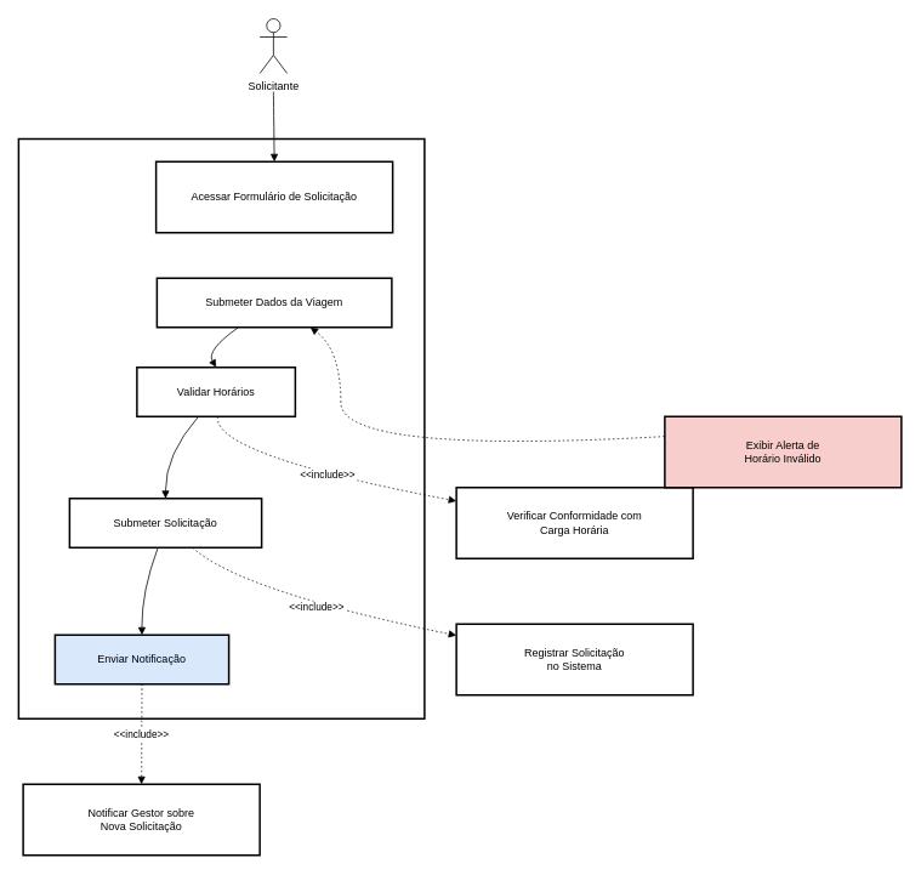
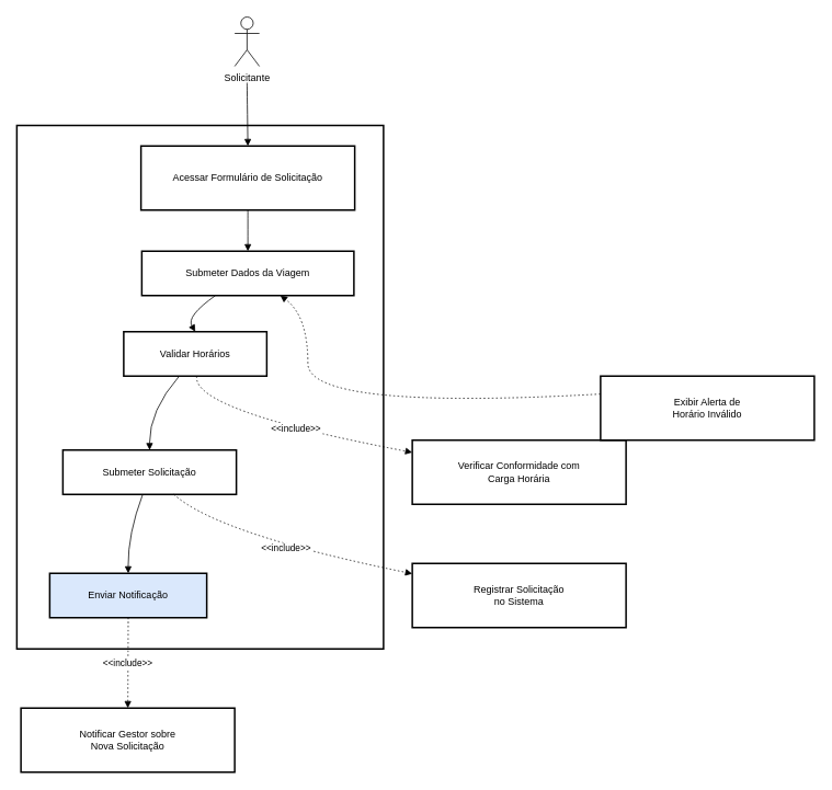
+ <mxCell id="13" value="" style="curved=1;startArrow=none;endArrow=block;exitX=0.5;exitY=1;entryX=0.5;entryY=-0.01;rounded=0;" edge="1" parent="1" source="3" target="4"><mxGeometry relative="1" as="geometry"><Array as="points" /></mxGeometry></mxCell>
- <mxCell id="11" value="Exibir Alerta de&#10;Horário Inválido" style="whiteSpace=wrap;strokeWidth=2;fillColor=#f8cecc;" vertex="1" parent="1"><mxGeometry x="730" y="457" width="260" height="78" as="geometry" /></mxCell>
+ <mxCell id="11" value="Exibir Alerta de&#10;Horário Inválido" style="whiteSpace=wrap;strokeWidth=2;" vertex="1" parent="1"><mxGeometry x="730" y="457" width="260" height="78" as="geometry" /></mxCell>
